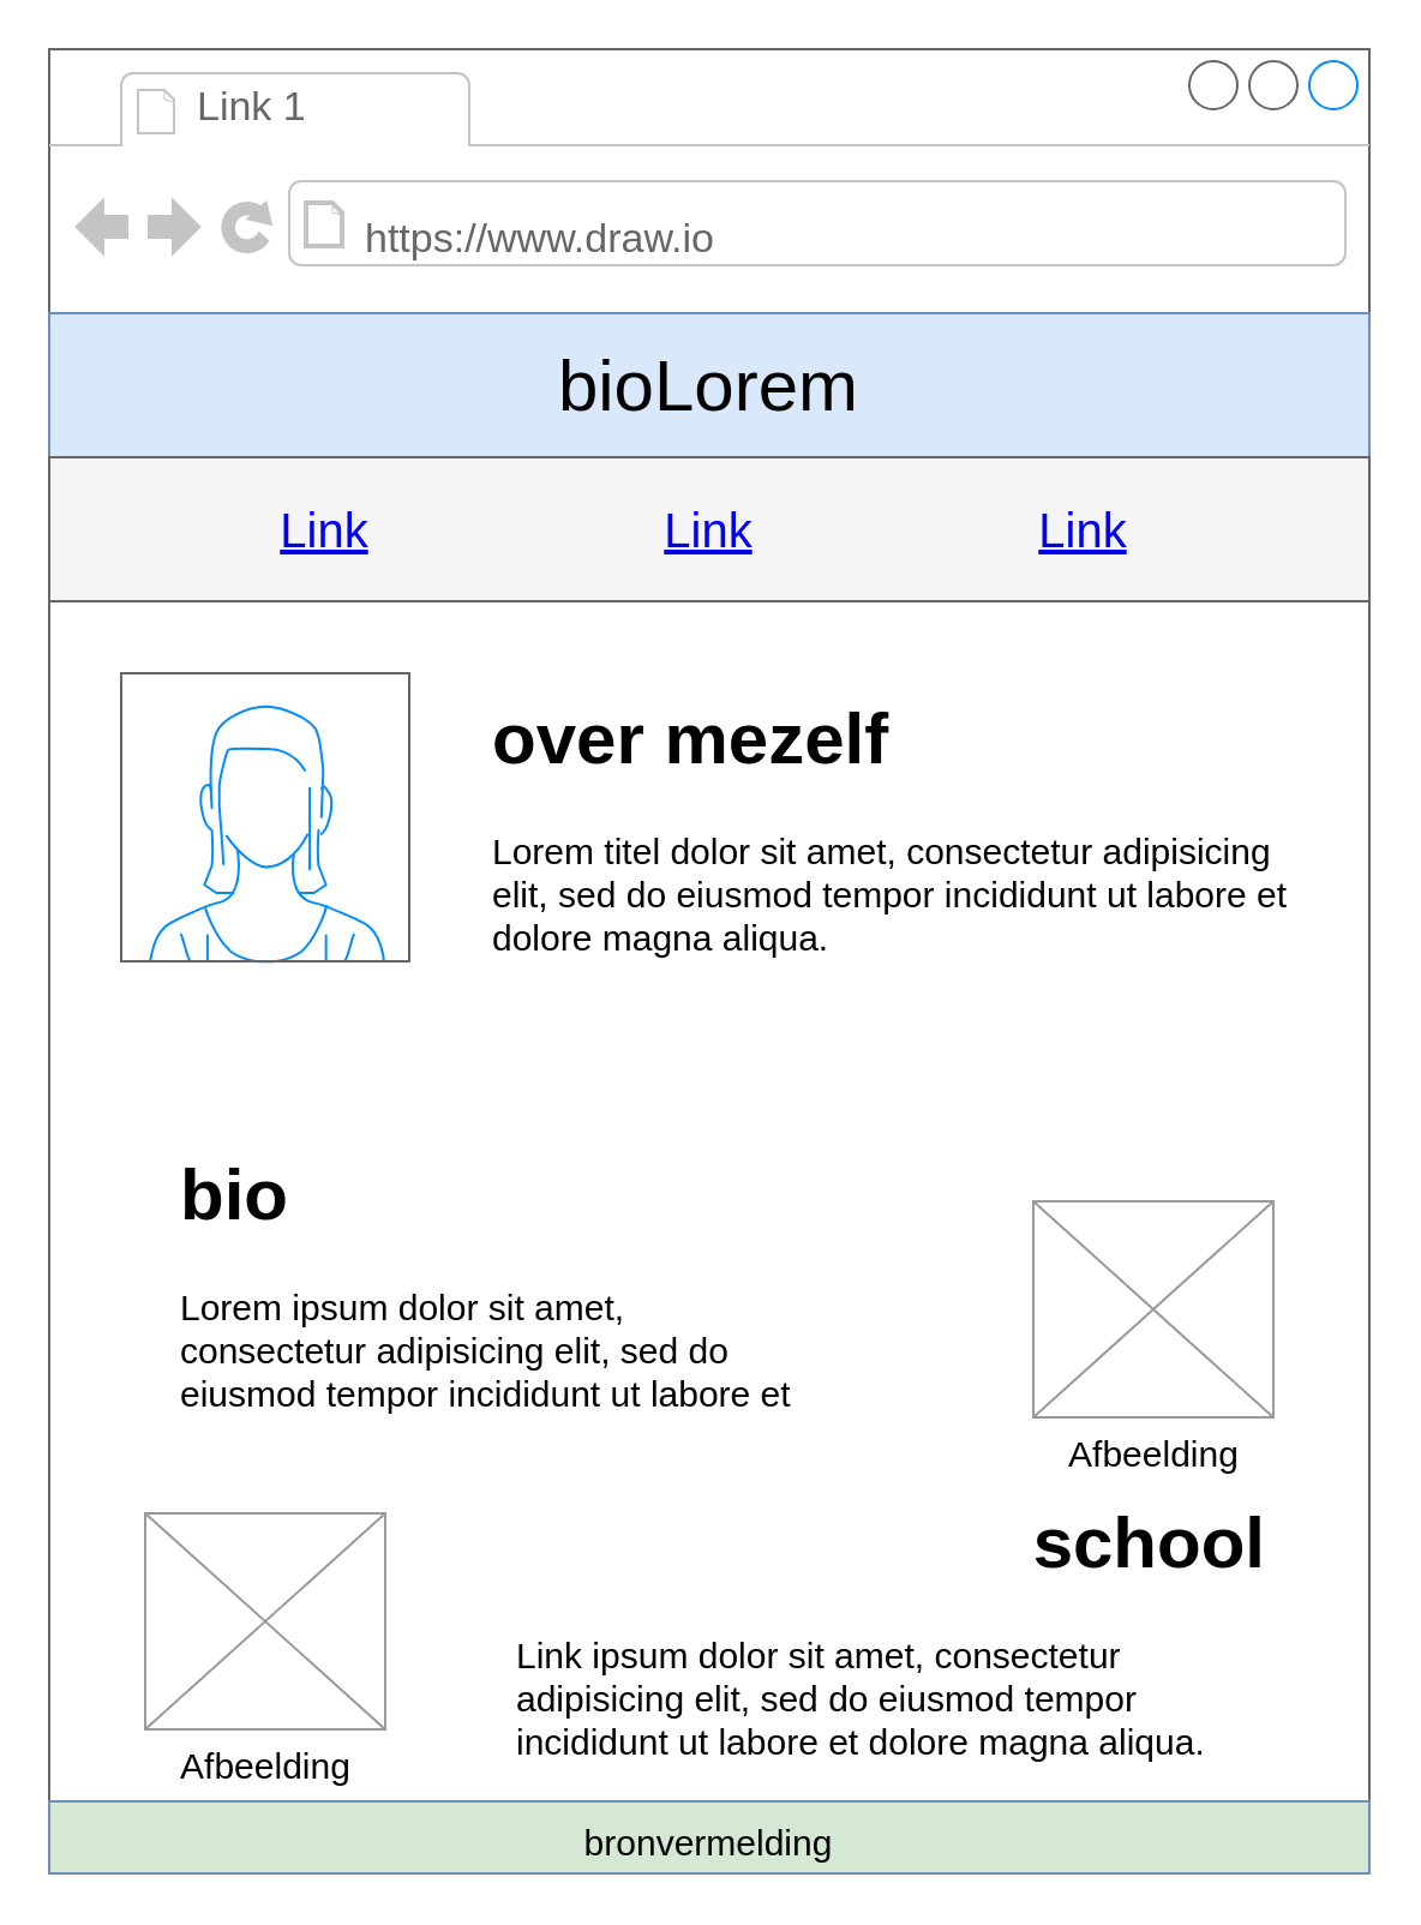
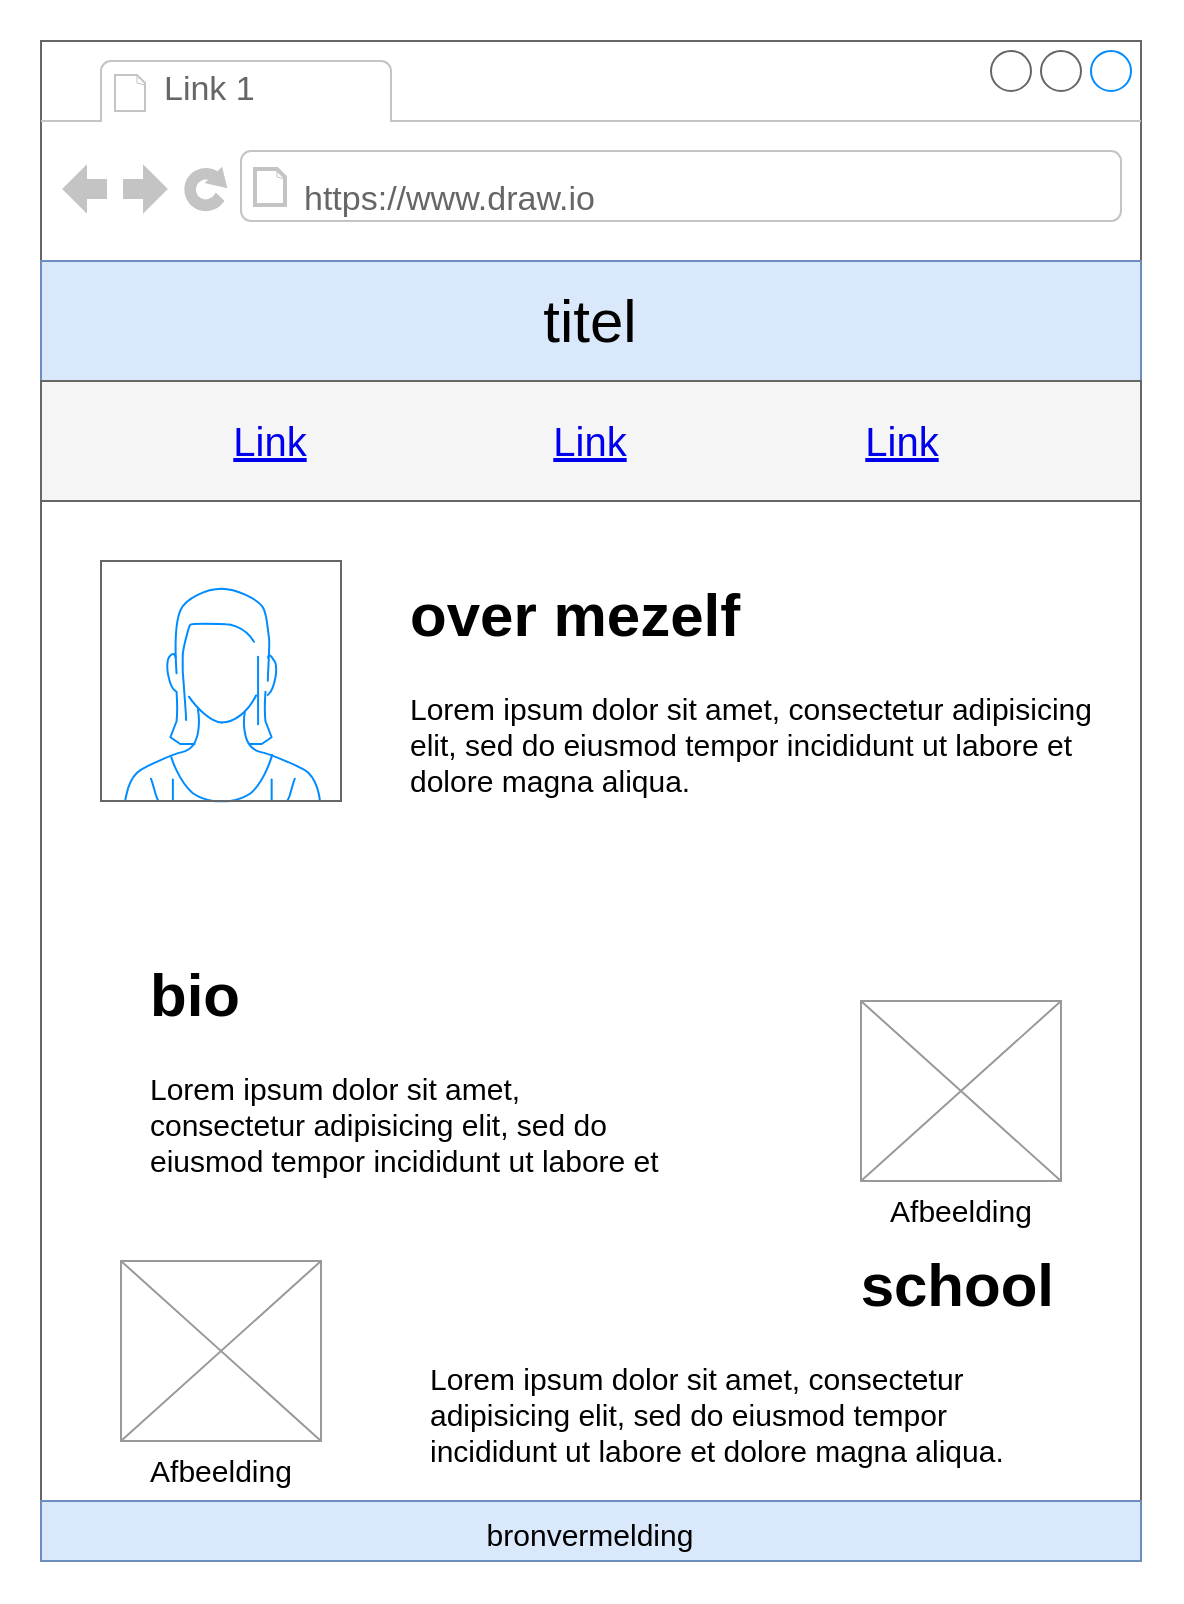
- <mxCell id="5" value="&lt;font style=&quot;font-size: 30px;&quot;&gt;bioLorem&lt;/font&gt;" style="rounded=0;whiteSpace=wrap;html=1;fillColor=#dae8fc;strokeColor=#6c8ebf;" vertex="1" parent="2"><mxGeometry y="110" width="550" height="60" as="geometry" /></mxCell>
+ <mxCell id="5" value="&lt;font style=&quot;font-size: 30px;&quot;&gt;titel&lt;/font&gt;" style="rounded=0;whiteSpace=wrap;html=1;fillColor=#dae8fc;strokeColor=#6c8ebf;" vertex="1" parent="2"><mxGeometry y="110" width="550" height="60" as="geometry" /></mxCell>
- <mxCell id="11" value="&lt;h1&gt;over mezelf&lt;/h1&gt;&lt;p&gt;Lorem titel dolor sit amet, consectetur adipisicing elit, sed do eiusmod tempor incididunt ut labore et dolore magna aliqua.&lt;/p&gt;" style="text;html=1;strokeColor=none;fillColor=none;spacing=5;spacingTop=-20;whiteSpace=wrap;overflow=hidden;rounded=0;fontSize=15;" vertex="1" parent="2"><mxGeometry x="180" y="260" width="350" height="120" as="geometry" /></mxCell>
+ <mxCell id="11" value="&lt;h1&gt;over mezelf&lt;/h1&gt;&lt;p&gt;Lorem ipsum dolor sit amet, consectetur adipisicing elit, sed do eiusmod tempor incididunt ut labore et dolore magna aliqua.&lt;/p&gt;" style="text;html=1;strokeColor=none;fillColor=none;spacing=5;spacingTop=-20;whiteSpace=wrap;overflow=hidden;rounded=0;fontSize=15;" vertex="1" parent="2"><mxGeometry x="180" y="260" width="350" height="120" as="geometry" /></mxCell>
- <mxCell id="15" value="&lt;h1 style=&quot;text-align: right;&quot;&gt;school&lt;/h1&gt;&lt;p&gt;Link ipsum dolor sit amet, consectetur adipisicing elit, sed do eiusmod tempor incididunt ut labore et dolore magna aliqua.&lt;/p&gt;" style="text;html=1;strokeColor=none;fillColor=none;spacing=5;spacingTop=-20;whiteSpace=wrap;overflow=hidden;rounded=0;fontSize=15;" vertex="1" parent="2"><mxGeometry x="190" y="595" width="320" height="120" as="geometry" /></mxCell>
+ <mxCell id="15" value="&lt;h1 style=&quot;text-align: right;&quot;&gt;school&lt;/h1&gt;&lt;p&gt;Lorem ipsum dolor sit amet, consectetur adipisicing elit, sed do eiusmod tempor incididunt ut labore et dolore magna aliqua.&lt;/p&gt;" style="text;html=1;strokeColor=none;fillColor=none;spacing=5;spacingTop=-20;whiteSpace=wrap;overflow=hidden;rounded=0;fontSize=15;" vertex="1" parent="2"><mxGeometry x="190" y="595" width="320" height="120" as="geometry" /></mxCell>
- <mxCell id="9" value="&lt;font style=&quot;font-size: 15px;&quot;&gt;bronvermelding&lt;/font&gt;" style="rounded=0;whiteSpace=wrap;html=1;fontSize=20;fillColor=#d5e8d4;strokeColor=#6c8ebf;" vertex="1" parent="2"><mxGeometry y="730" width="550" height="30" as="geometry" /></mxCell>
+ <mxCell id="9" value="&lt;font style=&quot;font-size: 15px;&quot;&gt;bronvermelding&lt;/font&gt;" style="rounded=0;whiteSpace=wrap;html=1;fontSize=20;fillColor=#dae8fc;strokeColor=#6c8ebf;" vertex="1" parent="2"><mxGeometry y="730" width="550" height="30" as="geometry" /></mxCell>
